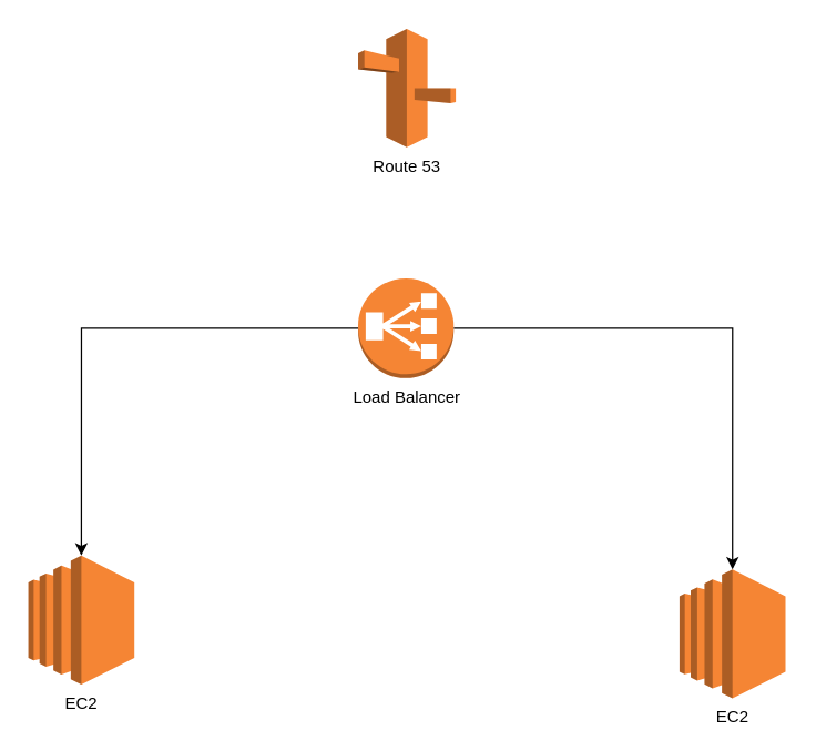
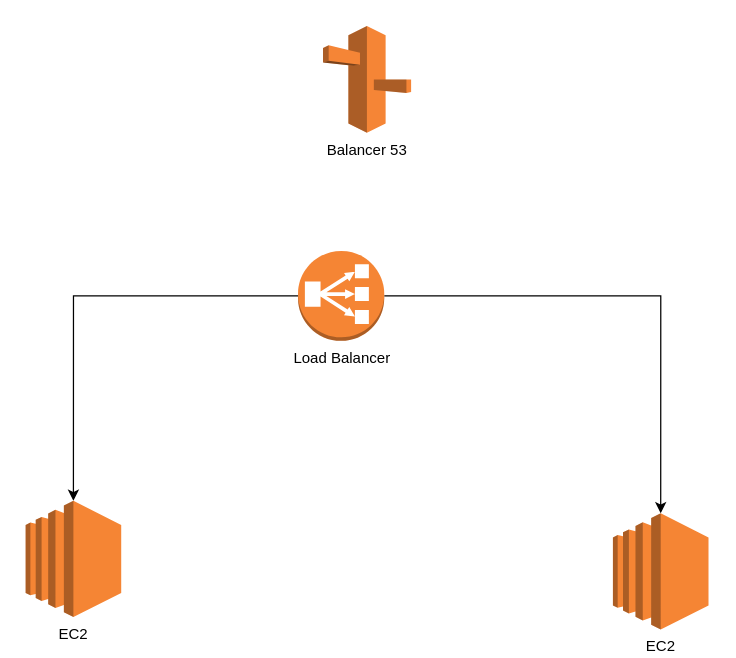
- <mxCell id="2" value="Route 53" style="outlineConnect=0;dashed=0;verticalLabelPosition=bottom;verticalAlign=top;align=center;html=1;shape=mxgraph.aws3.route_53;fillColor=#F58536;gradientColor=none;" vertex="1" parent="1"><mxGeometry x="258" y="20" width="70.5" height="85.5" as="geometry" /></mxCell>
+ <mxCell id="2" value="Balancer 53" style="outlineConnect=0;dashed=0;verticalLabelPosition=bottom;verticalAlign=top;align=center;html=1;shape=mxgraph.aws3.route_53;fillColor=#F58536;gradientColor=none;" vertex="1" parent="1"><mxGeometry x="258" y="20" width="70.5" height="85.5" as="geometry" /></mxCell>
- <mxCell id="5" value="Load Balancer" style="outlineConnect=0;dashed=0;verticalLabelPosition=bottom;verticalAlign=top;align=center;html=1;shape=mxgraph.aws3.classic_load_balancer;fillColor=#F58534;gradientColor=none;" vertex="1" parent="1"><mxGeometry x="258" y="200" width="69" height="72" as="geometry" /></mxCell>
+ <mxCell id="5" value="Load Balancer" style="outlineConnect=0;dashed=0;verticalLabelPosition=bottom;verticalAlign=top;align=center;html=1;shape=mxgraph.aws3.classic_load_balancer;fillColor=#F58534;gradientColor=none;" vertex="1" parent="1"><mxGeometry x="238" y="200" width="69" height="72" as="geometry" /></mxCell>
